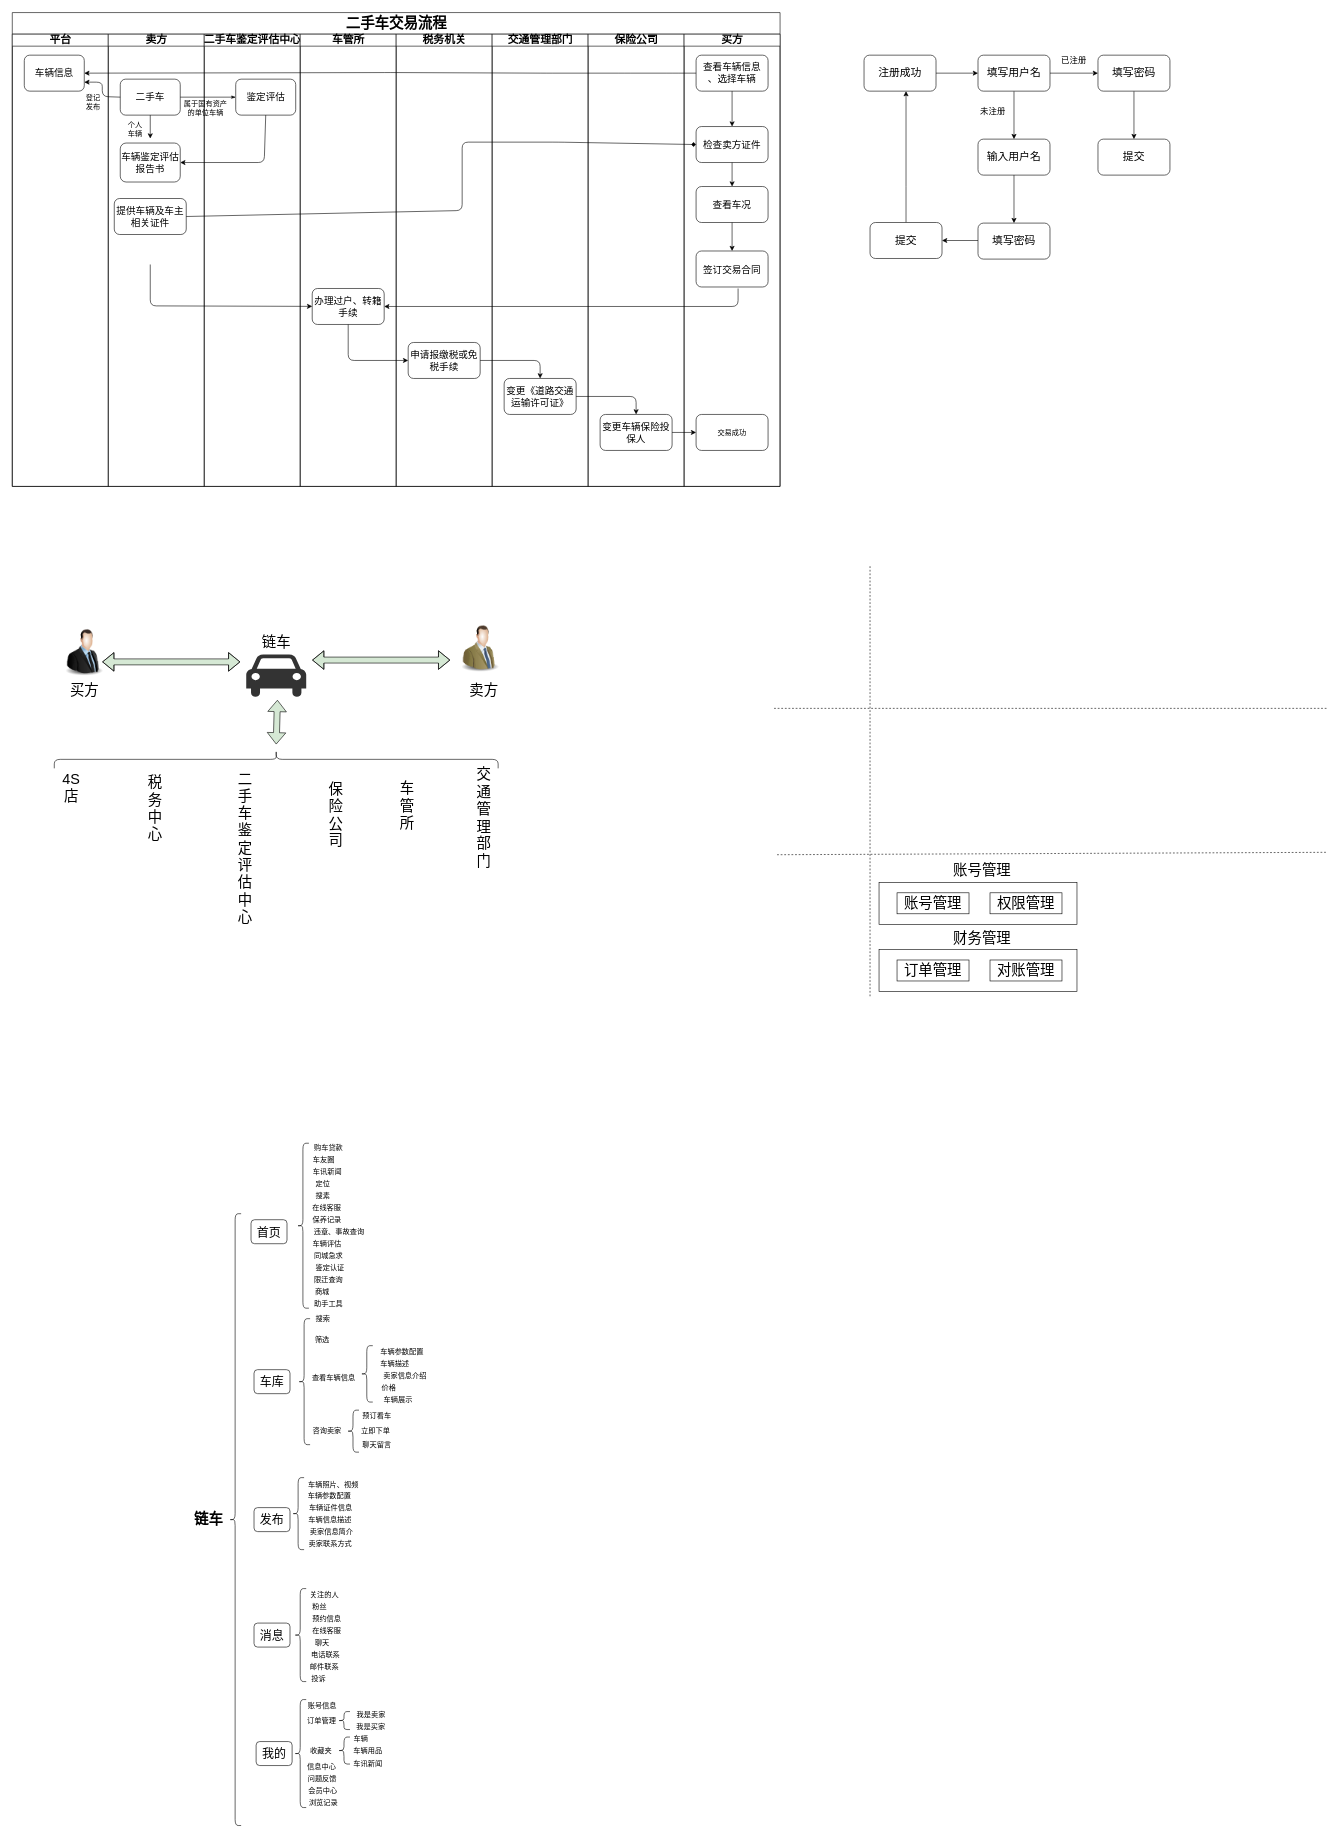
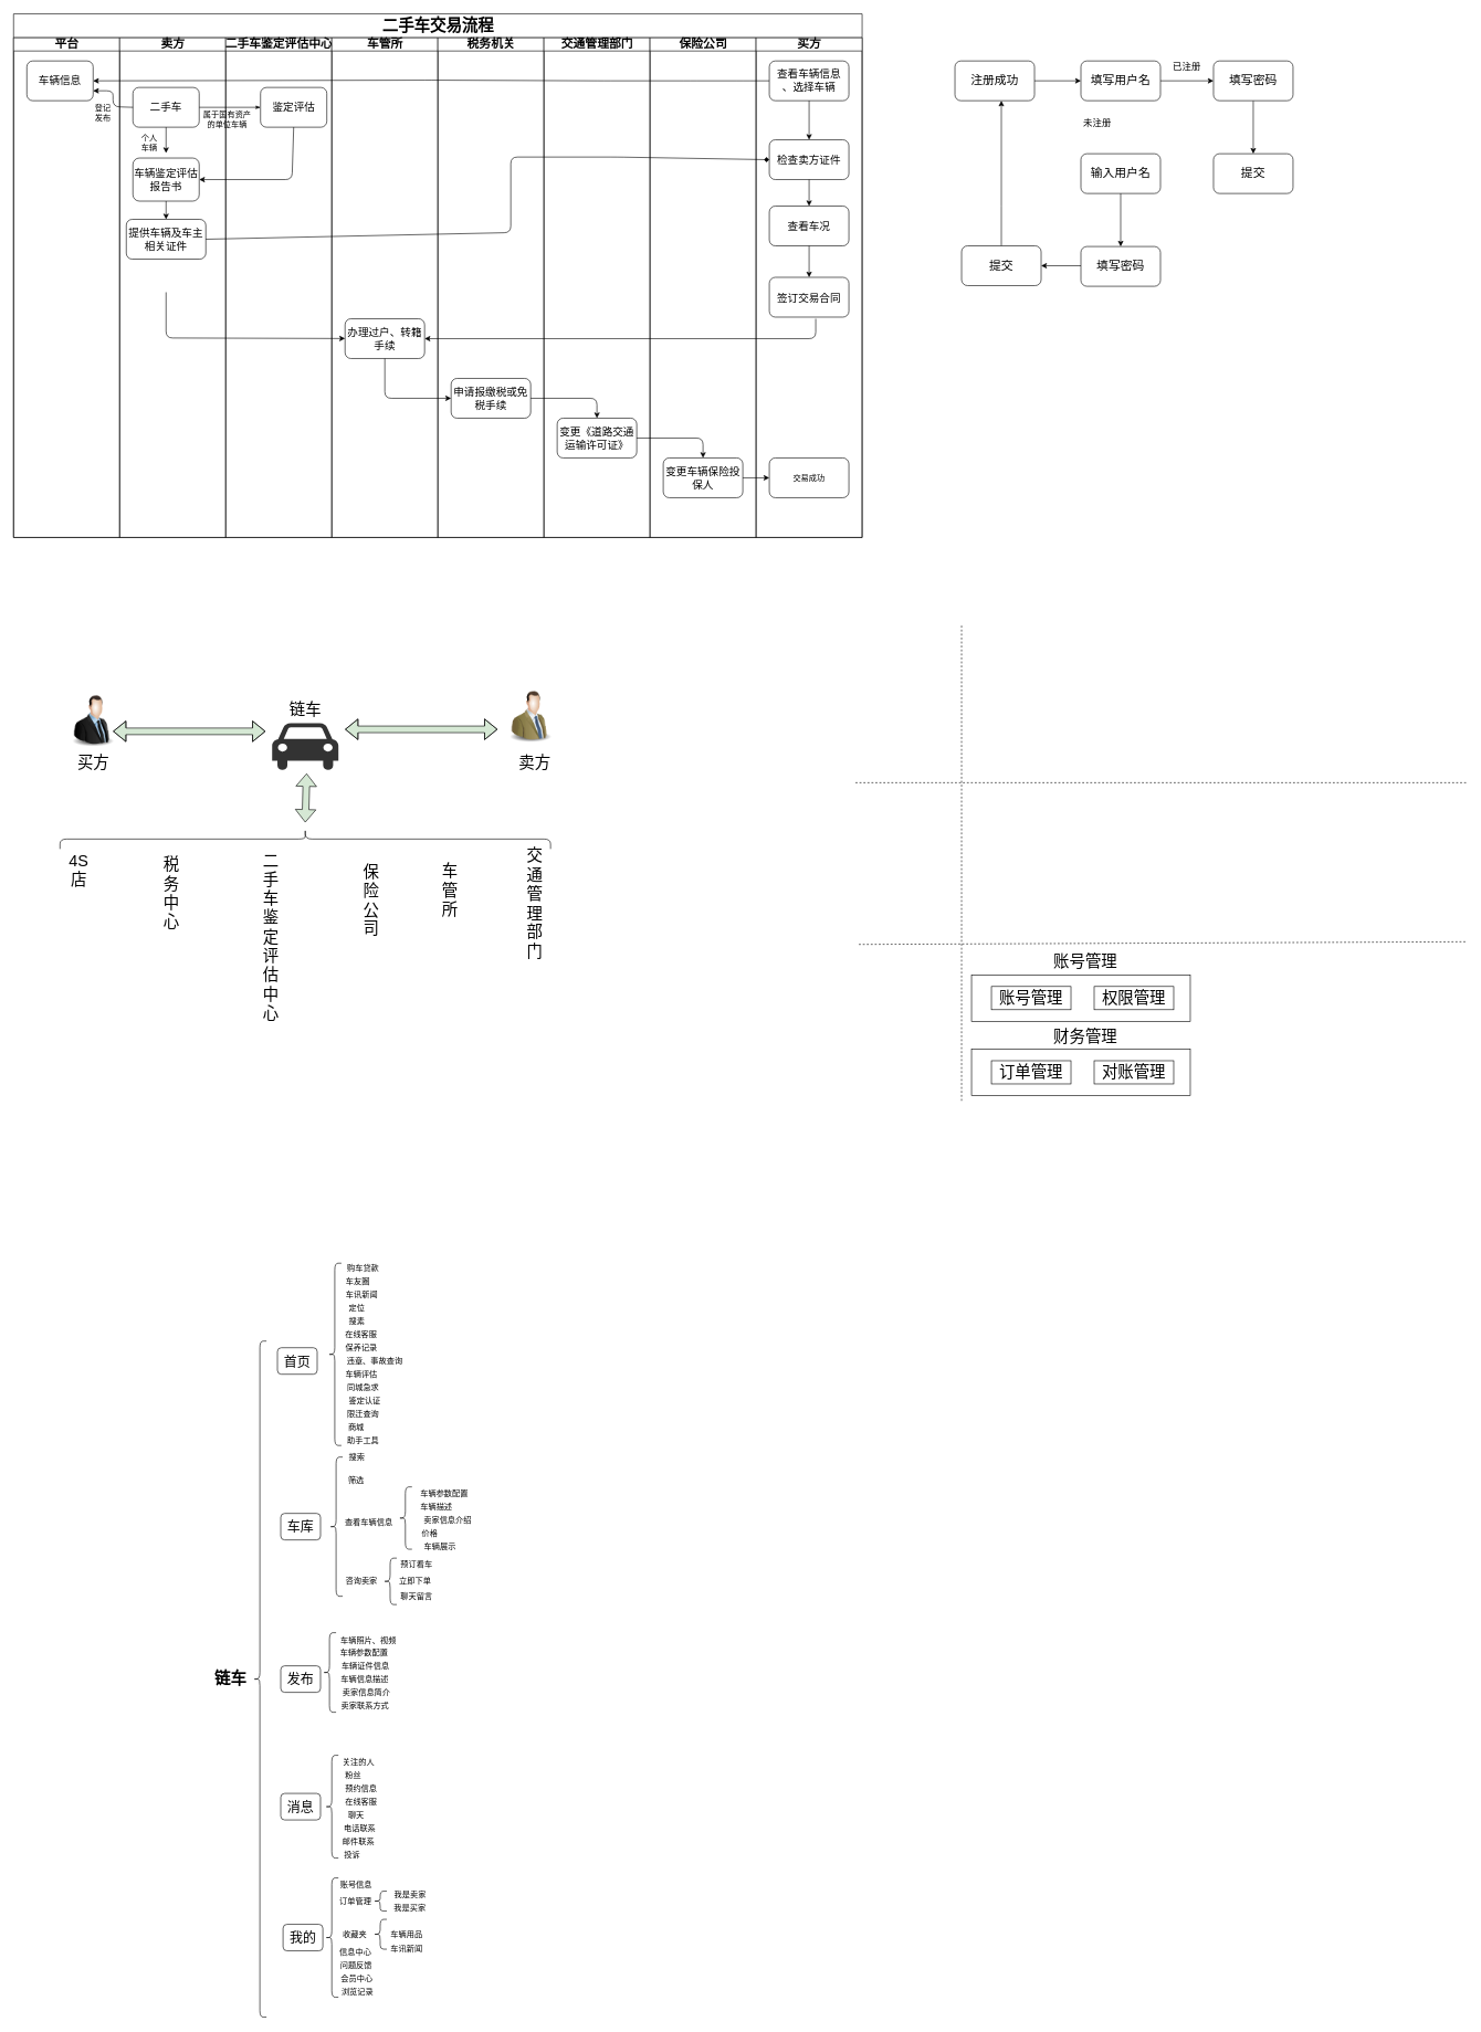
- <mxCell id="61" value="" style="edgeStyle=orthogonalEdgeStyle;rounded=0;orthogonalLoop=1;jettySize=auto;html=1;" parent="1" source="62" target="64" edge="1"><mxGeometry relative="1" as="geometry" /></mxCell>
+ <mxCell id="12" value="" style="endArrow=classic;html=1;exitX=0.5;exitY=1;exitDx=0;exitDy=0;" parent="6" source="8" target="11" edge="1"><mxGeometry width="50" height="50" relative="1" as="geometry"><mxPoint x="80" y="454" as="sourcePoint" /><mxPoint x="130" y="404" as="targetPoint" /></mxGeometry></mxCell>
- <mxCell id="139" value="车辆" style="text;html=1;strokeColor=none;fillColor=none;align=center;verticalAlign=middle;whiteSpace=wrap;rounded=0;" parent="76" vertex="1"><mxGeometry x="274" y="985" width="31" height="20" as="geometry" /></mxCell>
